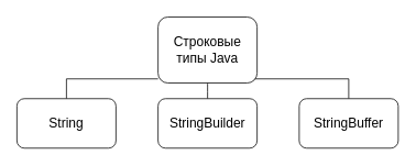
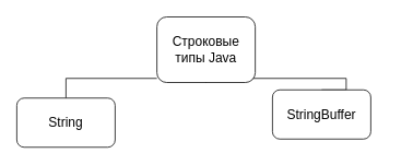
- <mxCell id="2" style="edgeStyle=none;curved=1;rounded=0;orthogonalLoop=1;jettySize=auto;html=1;fontSize=12;endArrow=none;endFill=0;" edge="1" parent="1" source="5" target="7"><mxGeometry relative="1" as="geometry" /></mxCell>
- <mxCell id="7" value="StringBuilder" style="rounded=1;whiteSpace=wrap;html=1;fontSize=16;" vertex="1" parent="1"><mxGeometry x="191" y="119" width="120" height="60" as="geometry" /></mxCell>
- <mxCell id="8" value="StringBuffer" style="rounded=1;whiteSpace=wrap;html=1;fontSize=16;" vertex="1" parent="1"><mxGeometry x="362" y="119" width="120" height="60" as="geometry" /></mxCell>
+ <mxCell id="8" value="StringBuffer" style="rounded=1;whiteSpace=wrap;html=1;fontSize=16;" vertex="1" parent="1"><mxGeometry x="332" y="109" width="120" height="60" as="geometry" /></mxCell>
